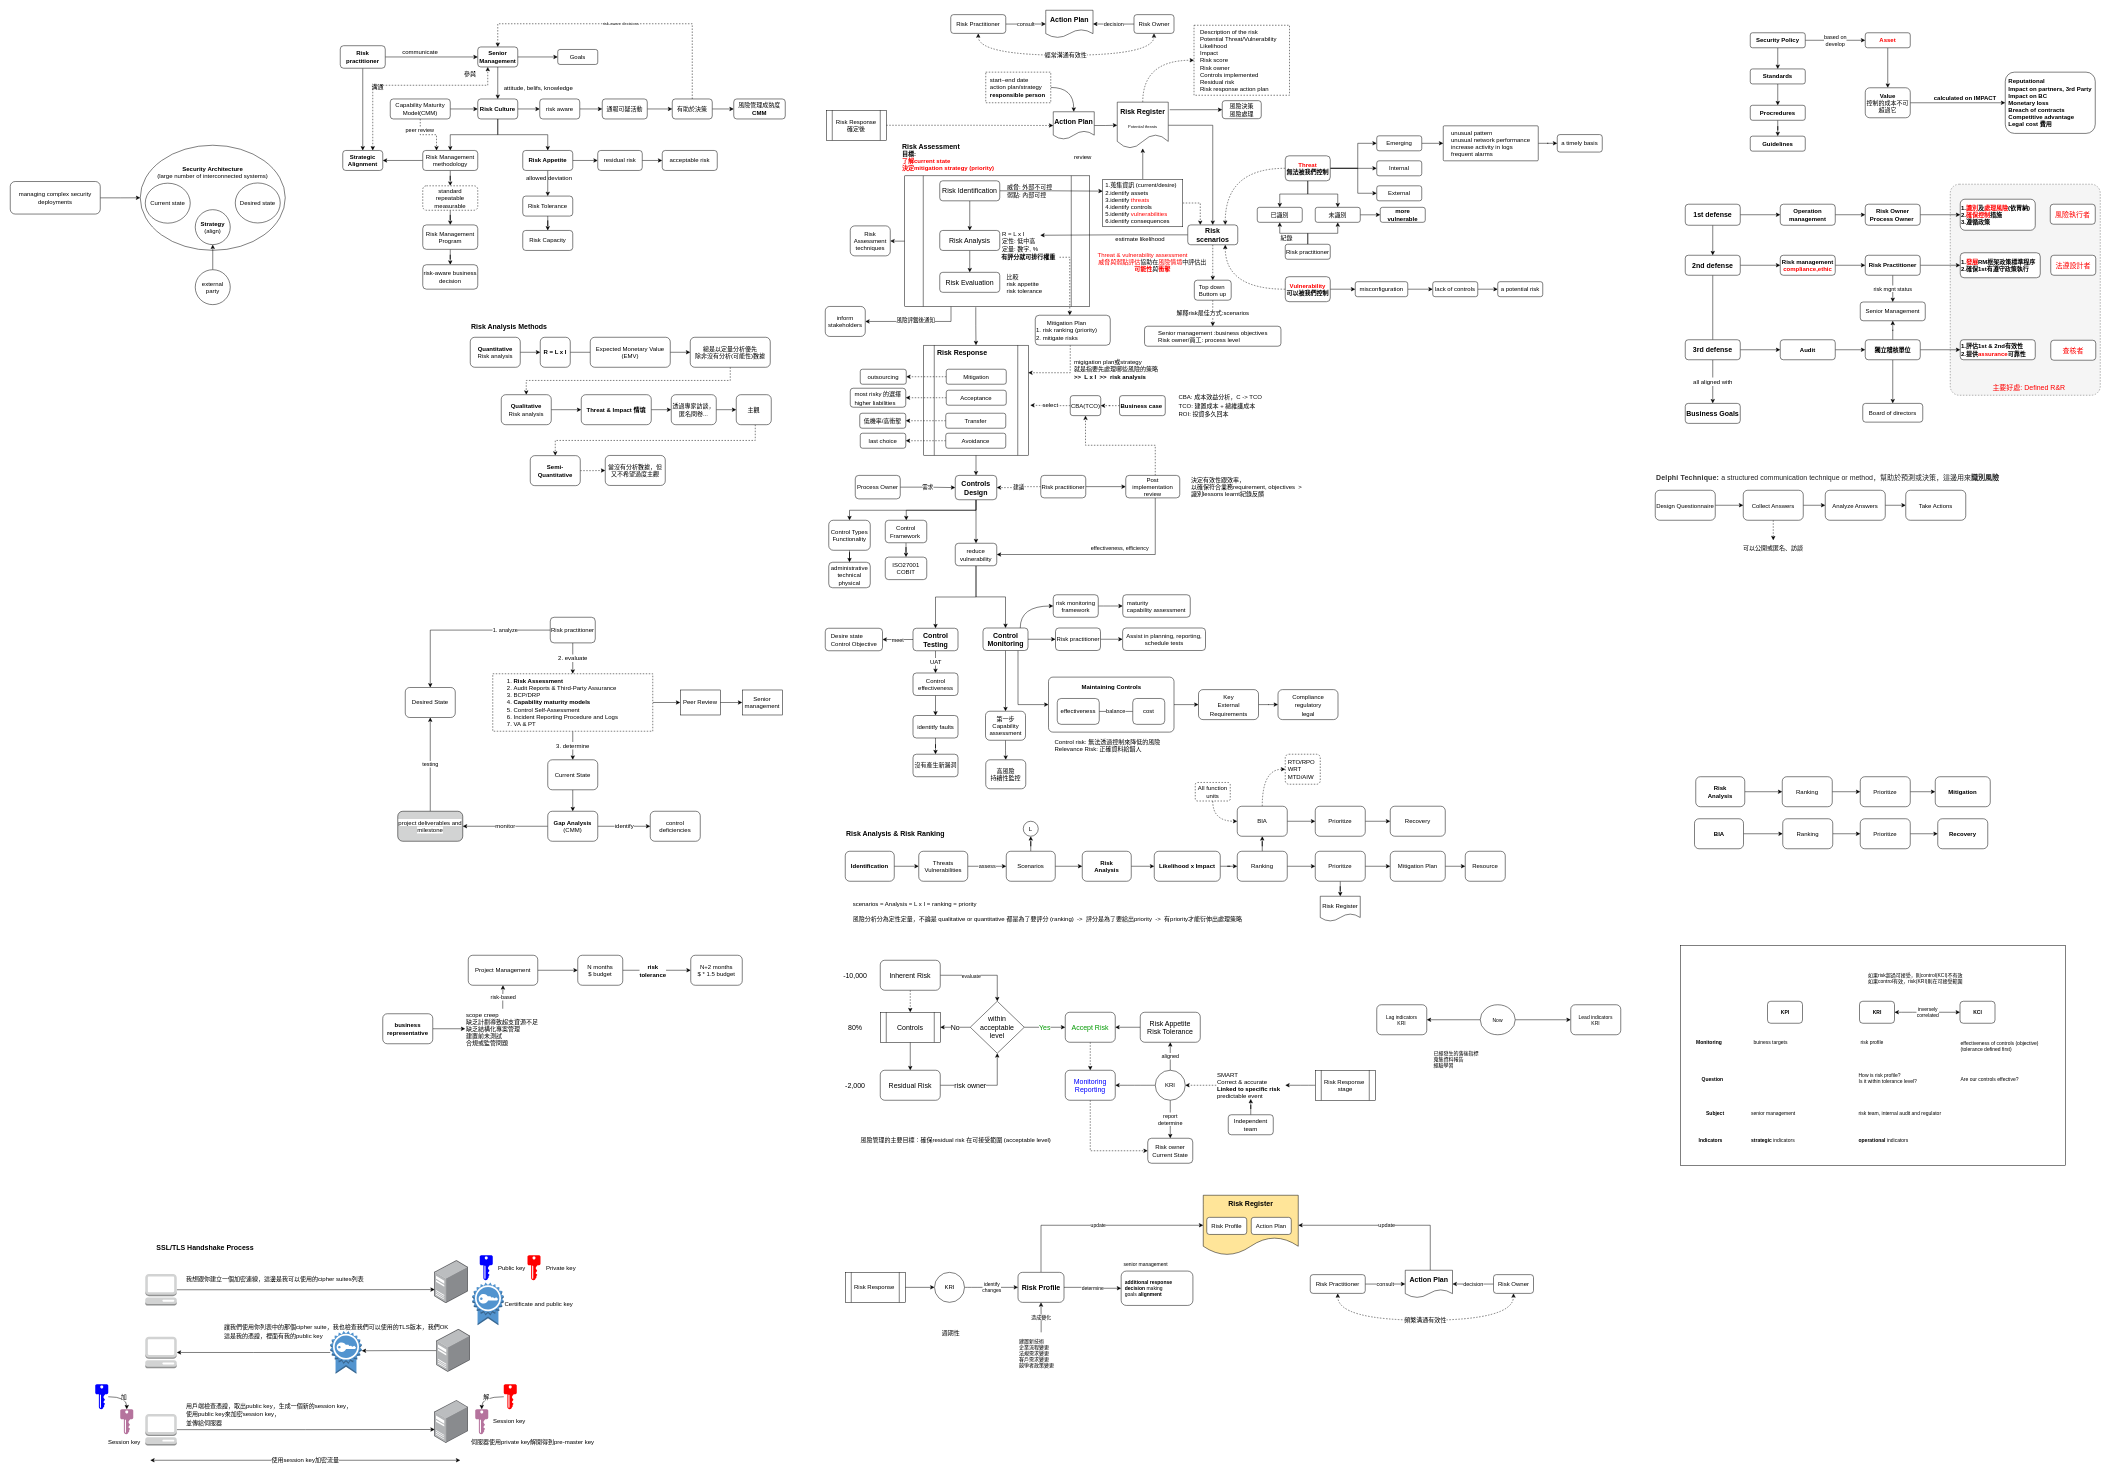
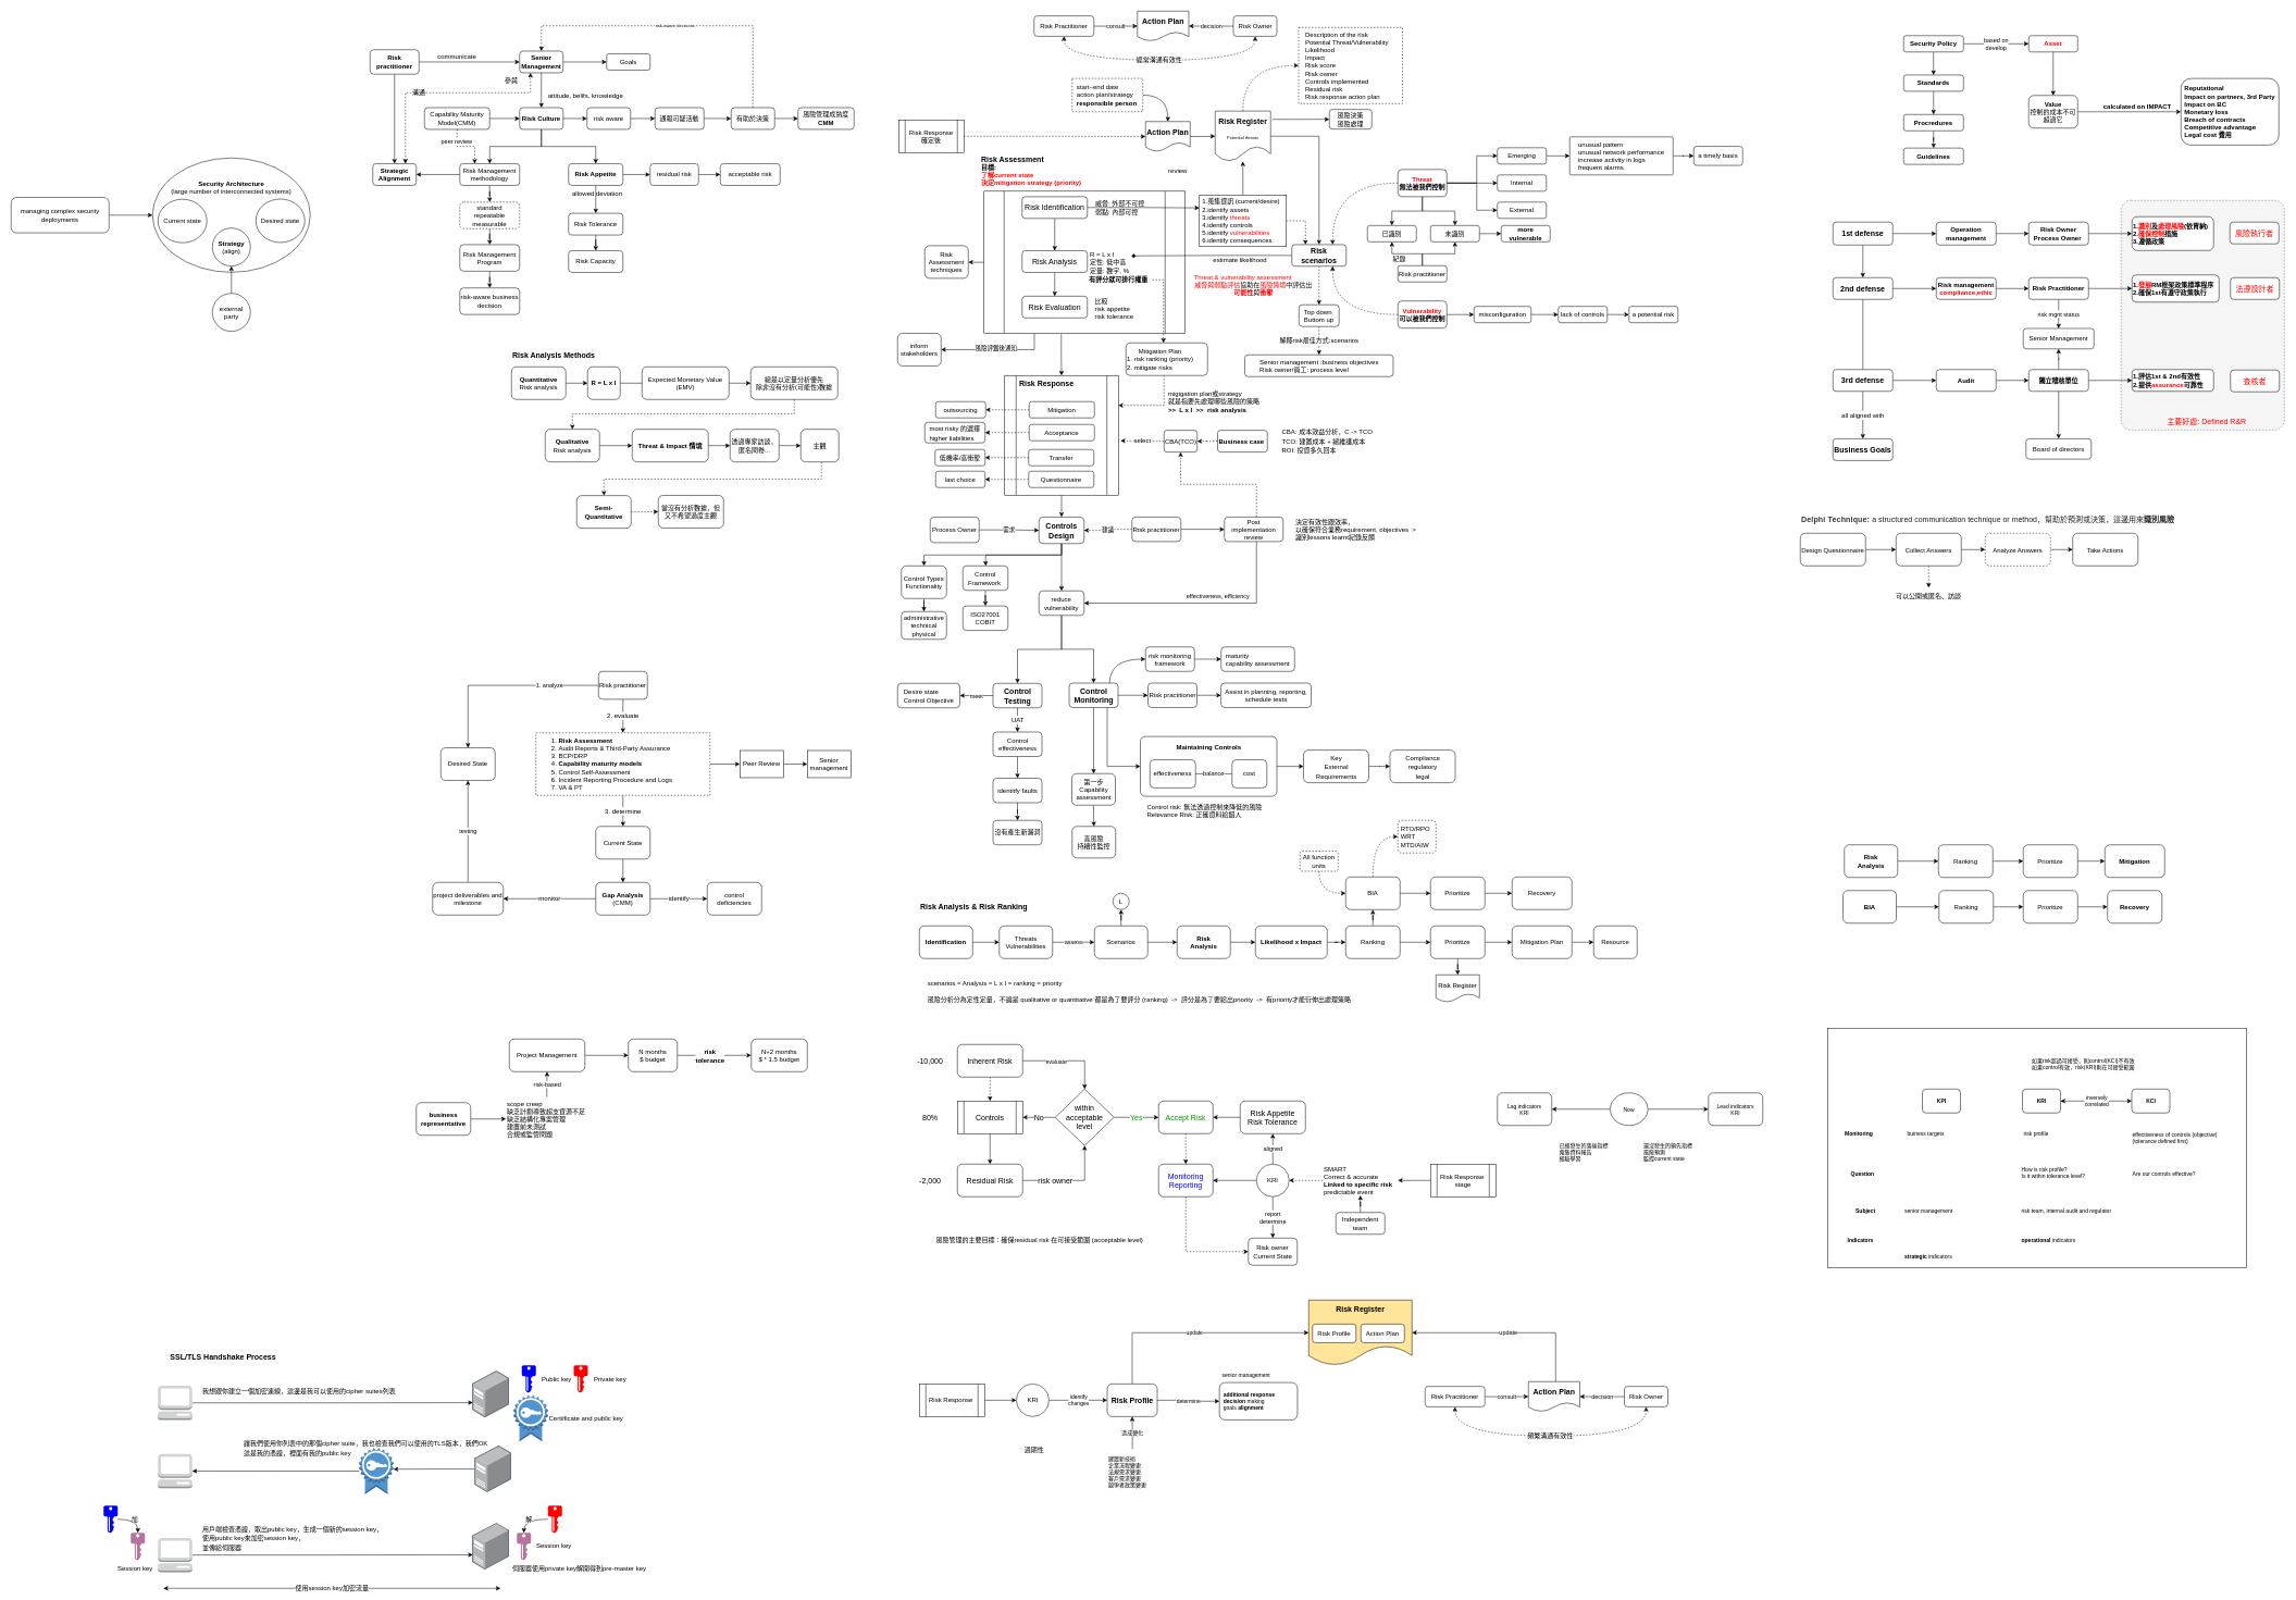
- <mxCell id="90" value="溝通" style="text;html=1;strokeColor=none;fillColor=none;align=center;verticalAlign=middle;whiteSpace=wrap;rounded=0;" parent="1" vertex="1"><mxGeometry x="725" y="159.37" width="60" height="30" as="geometry" /></mxCell>
+ <mxCell id="90" value="溝通" style="text;html=1;strokeColor=none;fillColor=none;align=center;verticalAlign=middle;whiteSpace=wrap;rounded=0;" parent="1" vertex="1"><mxGeometry x="740" y="154.37" width="60" height="30" as="geometry" /></mxCell>
- <mxCell id="92" style="edgeStyle=orthogonalEdgeStyle;rounded=0;orthogonalLoop=1;jettySize=auto;html=1;fontColor=#FF0000;startArrow=none;startFill=0;entryX=1;entryY=0.25;entryDx=0;entryDy=0;" parent="1" source="94" target="78" edge="1"><mxGeometry relative="1" as="geometry"><mxPoint x="2245" y="480.14" as="targetPoint" /></mxGeometry></mxCell>
+ <mxCell id="92" style="edgeStyle=orthogonalEdgeStyle;rounded=0;orthogonalLoop=1;jettySize=auto;html=1;fontColor=#FF0000;startArrow=none;startFill=0;entryX=1;entryY=0.25;entryDx=0;entryDy=0;endArrow=diamond;" parent="1" source="94" target="78" edge="1"><mxGeometry relative="1" as="geometry"><mxPoint x="2245" y="480.14" as="targetPoint" /></mxGeometry></mxCell>
- <mxCell id="253" value="&lt;font style=&quot;font-size: 12px;&quot; color=&quot;#000000&quot;&gt;Avoidance&lt;/font&gt;" style="rounded=1;whiteSpace=wrap;html=1;fontSize=14;fontColor=#009900;" parent="1" vertex="1"><mxGeometry x="1891" y="865.96" width="120" height="30" as="geometry" /></mxCell>
+ <mxCell id="253" value="&lt;font style=&quot;font-size: 12px;&quot; color=&quot;#000000&quot;&gt;Questionnaire&lt;/font&gt;" style="rounded=1;whiteSpace=wrap;html=1;fontSize=14;fontColor=#009900;" parent="1" vertex="1"><mxGeometry x="1891" y="865.96" width="120" height="30" as="geometry" /></mxCell>
- <mxCell id="150" value="&lt;font style=&quot;font-size: 12px;&quot;&gt;Analyze Answers&lt;/font&gt;" style="rounded=1;whiteSpace=wrap;html=1;fontFamily=Helvetica;fontSize=14;" parent="1" vertex="1"><mxGeometry x="3650" y="980" width="120" height="60" as="geometry" /></mxCell>
+ <mxCell id="150" value="&lt;font style=&quot;font-size: 12px;&quot;&gt;Analyze Answers&lt;/font&gt;" style="rounded=1;whiteSpace=wrap;html=1;fontFamily=Helvetica;fontSize=14;dashed=1;" parent="1" vertex="1"><mxGeometry x="3650" y="980" width="120" height="60" as="geometry" /></mxCell>
- <mxCell id="236" value="&lt;span style=&quot;text-align: justify; background-color: rgb(255, 255, 255);&quot;&gt;&lt;font style=&quot;font-size: 12px;&quot;&gt;project deliverables and milestone&lt;/font&gt;&lt;/span&gt;" style="rounded=1;whiteSpace=wrap;html=1;arcSize=17;fillColor=#d2d3d3;" parent="1" vertex="1"><mxGeometry x="795" y="1622" width="130" height="60" as="geometry" /></mxCell>
+ <mxCell id="236" value="&lt;span style=&quot;text-align: justify; background-color: rgb(255, 255, 255);&quot;&gt;&lt;font style=&quot;font-size: 12px;&quot;&gt;project deliverables and milestone&lt;/font&gt;&lt;/span&gt;" style="rounded=1;whiteSpace=wrap;html=1;arcSize=17;" parent="1" vertex="1"><mxGeometry x="795" y="1622" width="130" height="60" as="geometry" /></mxCell>
+ <mxCell id="352" value="還沒發生的領先指標&lt;br&gt;風險預測&lt;br&gt;監控current state&amp;nbsp;" style="text;html=1;strokeColor=none;fillColor=none;align=left;verticalAlign=middle;whiteSpace=wrap;rounded=0;fontSize=10;fontColor=#000000;" parent="1" vertex="1"><mxGeometry x="3020" y="2069" width="135" height="96" as="geometry" /></mxCell>
- <mxCell id="368" value="&lt;b&gt;strategic&lt;/b&gt; indicators" style="text;html=1;strokeColor=none;fillColor=none;align=left;verticalAlign=middle;whiteSpace=wrap;rounded=0;fontSize=10;fontColor=#000000;" parent="1" vertex="1"><mxGeometry x="3500" y="2265" width="150" height="30" as="geometry" /></mxCell>
+ <mxCell id="368" value="&lt;b&gt;strategic&lt;/b&gt; indicators" style="text;html=1;strokeColor=none;fillColor=none;align=left;verticalAlign=middle;whiteSpace=wrap;rounded=0;fontSize=10;fontColor=#000000;" parent="1" vertex="1"><mxGeometry x="3500" y="2295" width="150" height="30" as="geometry" /></mxCell>
